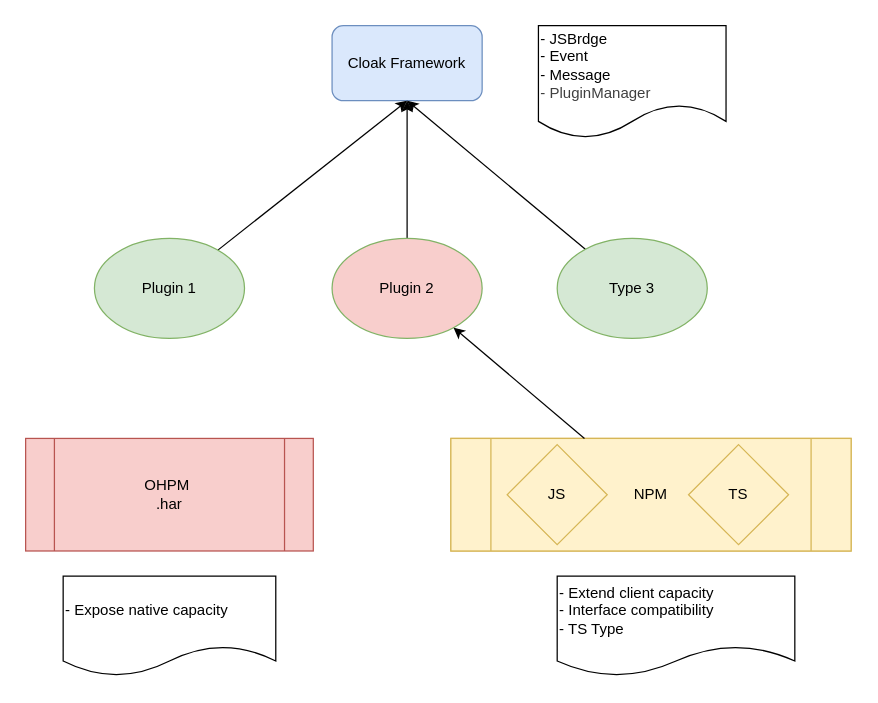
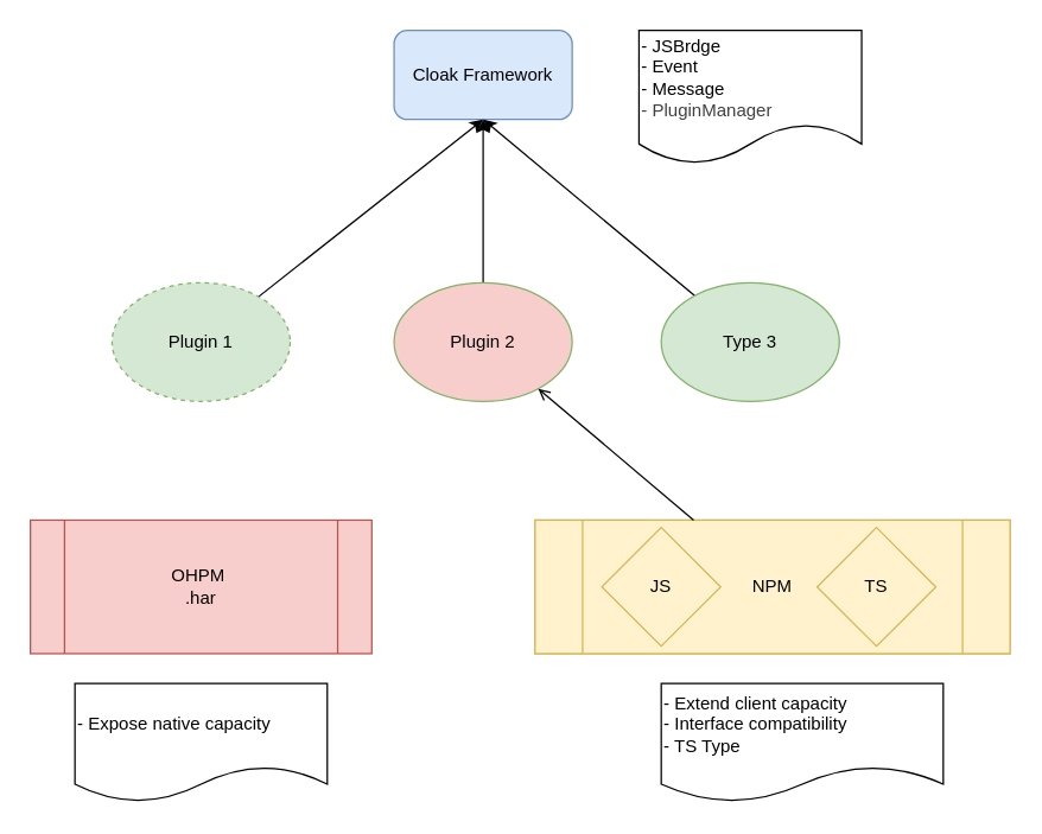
- <mxCell id="4" value="Plugin 1" style="ellipse;whiteSpace=wrap;html=1;fillColor=#d5e8d4;strokeColor=#82b366;" vertex="1" parent="1"><mxGeometry x="75" y="190" width="120" height="80" as="geometry" /></mxCell>
+ <mxCell id="4" value="Plugin 1" style="ellipse;whiteSpace=wrap;html=1;fillColor=#d5e8d4;strokeColor=#82b366;dashed=1;" vertex="1" parent="1"><mxGeometry x="75" y="190" width="120" height="80" as="geometry" /></mxCell>
- <mxCell id="14" style="edgeStyle=none;html=1;" edge="1" parent="1" source="10" target="6"><mxGeometry relative="1" as="geometry" /></mxCell>
+ <mxCell id="14" style="edgeStyle=none;html=1;endArrow=open;" edge="1" parent="1" source="10" target="6"><mxGeometry relative="1" as="geometry" /></mxCell>
